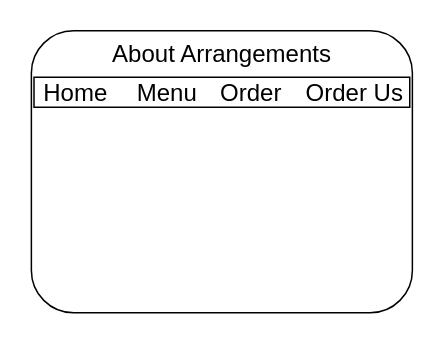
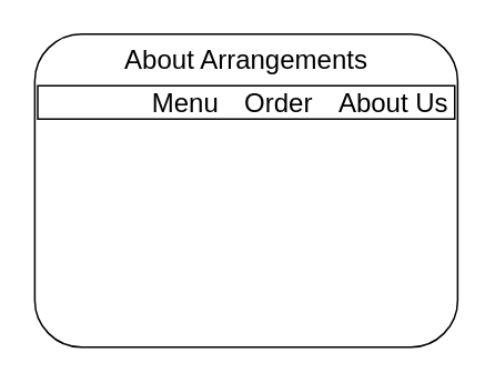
- <mxCell id="5" value="Home" style="text;strokeColor=none;fillColor=none;html=1;align=center;verticalAlign=middle;whiteSpace=wrap;rounded=0;fontSize=16;" vertex="1" parent="1"><mxGeometry x="22" y="52" width="56" height="18" as="geometry" /></mxCell>
- <mxCell id="8" value="Order Us" style="text;strokeColor=none;fillColor=none;html=1;align=center;verticalAlign=middle;whiteSpace=wrap;rounded=0;fontSize=16;" vertex="1" parent="1"><mxGeometry x="196.75" y="46" width="77.5" height="30" as="geometry" /></mxCell>
+ <mxCell id="8" value="About Us" style="text;strokeColor=none;fillColor=none;html=1;align=center;verticalAlign=middle;whiteSpace=wrap;rounded=0;fontSize=16;" vertex="1" parent="1"><mxGeometry x="196.75" y="46" width="77.5" height="30" as="geometry" /></mxCell>
